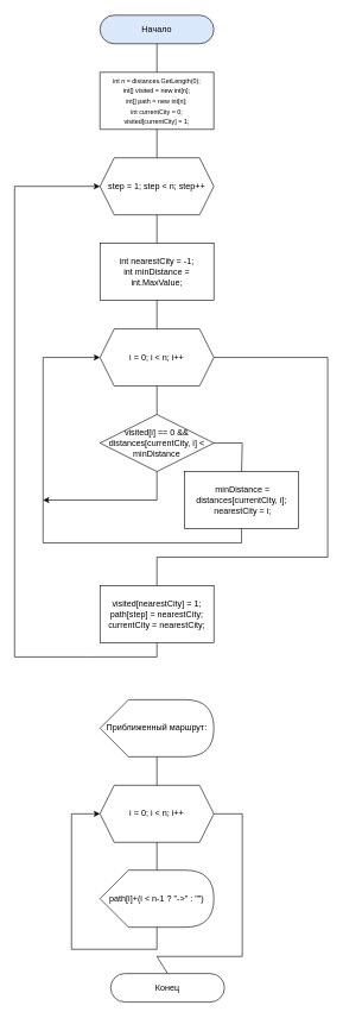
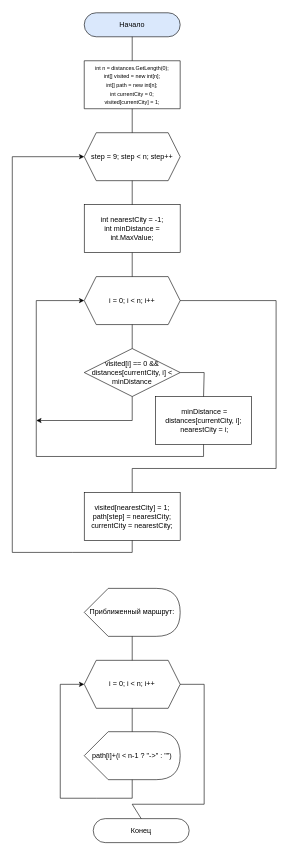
- <mxCell id="3" value="step = 1; step &amp;lt; n; step++" style="shape=hexagon;perimeter=hexagonPerimeter2;whiteSpace=wrap;html=1;fixedSize=1;" vertex="1" parent="1"><mxGeometry x="140" y="220" width="160" height="80" as="geometry" /></mxCell>
+ <mxCell id="3" value="step = 9; step &amp;lt; n; step++" style="shape=hexagon;perimeter=hexagonPerimeter2;whiteSpace=wrap;html=1;fixedSize=1;" vertex="1" parent="1"><mxGeometry x="140" y="220" width="160" height="80" as="geometry" /></mxCell>
